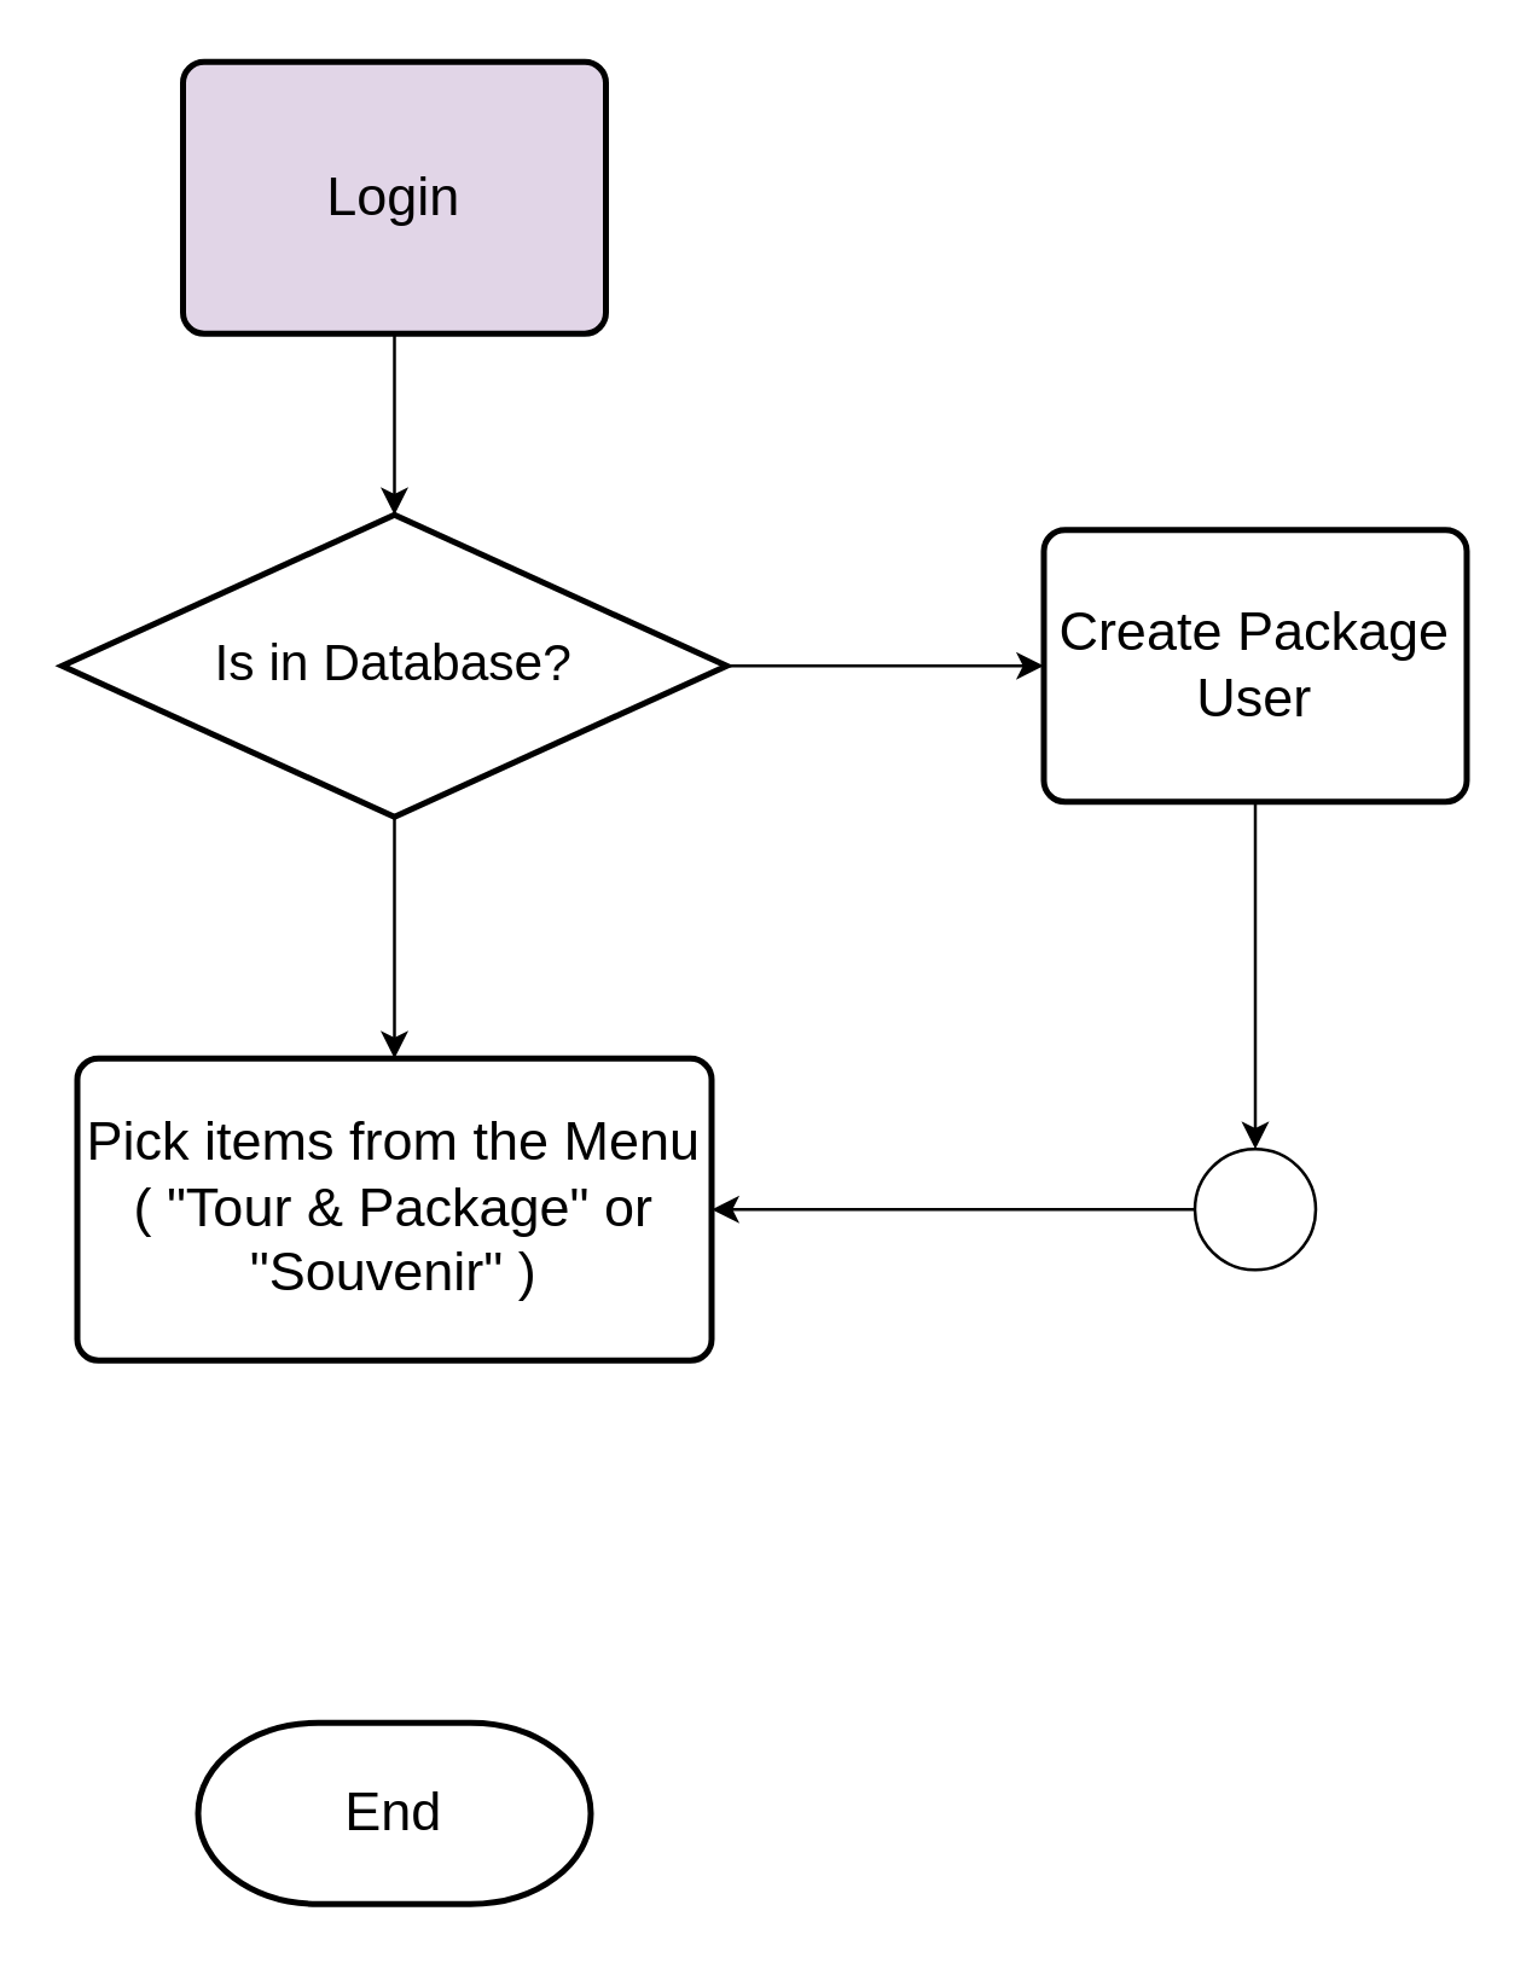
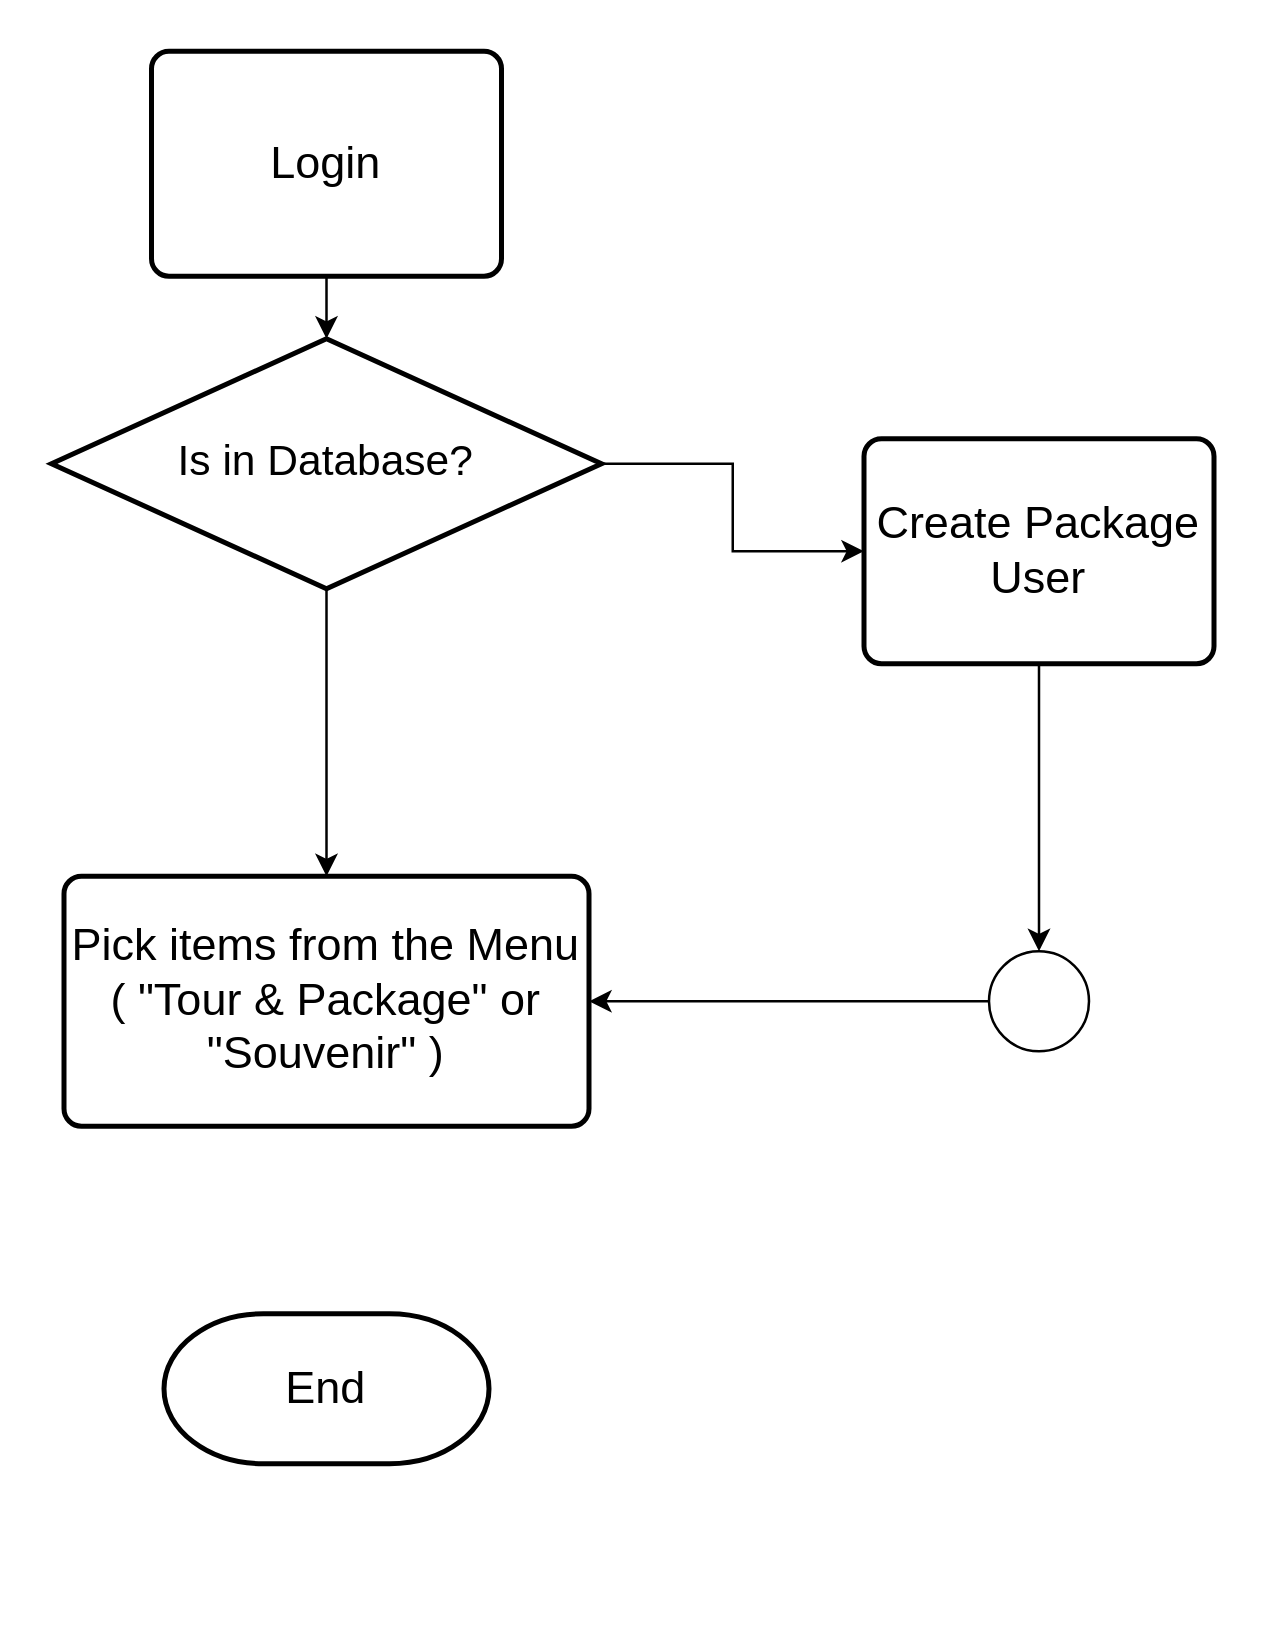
- <mxCell id="6" value="&lt;font style=&quot;font-size: 18px;&quot;&gt;Login&lt;/font&gt;" style="rounded=1;whiteSpace=wrap;html=1;absoluteArcSize=1;arcSize=14;strokeWidth=2;fillColor=#e1d5e7;" vertex="1" parent="1"><mxGeometry x="60" y="20" width="140" height="90" as="geometry" /></mxCell>
+ <mxCell id="6" value="&lt;font style=&quot;font-size: 18px;&quot;&gt;Login&lt;/font&gt;" style="rounded=1;whiteSpace=wrap;html=1;absoluteArcSize=1;arcSize=14;strokeWidth=2;" vertex="1" parent="1"><mxGeometry x="60" y="20" width="140" height="90" as="geometry" /></mxCell>
- <mxCell id="4" value="&lt;font style=&quot;font-size: 17px;&quot;&gt;Is in Database?&lt;/font&gt;" style="strokeWidth=2;html=1;shape=mxgraph.flowchart.decision;whiteSpace=wrap;" vertex="1" parent="1"><mxGeometry x="20" y="170" width="220" height="100" as="geometry" /></mxCell>
+ <mxCell id="4" value="&lt;font style=&quot;font-size: 17px;&quot;&gt;Is in Database?&lt;/font&gt;" style="strokeWidth=2;html=1;shape=mxgraph.flowchart.decision;whiteSpace=wrap;" vertex="1" parent="1"><mxGeometry x="20" y="135" width="220" height="100" as="geometry" /></mxCell>
- <mxCell id="7" value="&lt;font style=&quot;font-size: 18px;&quot;&gt;End&lt;/font&gt;" style="strokeWidth=2;html=1;shape=mxgraph.flowchart.terminator;whiteSpace=wrap;" vertex="1" parent="1"><mxGeometry x="65" y="570" width="130" height="60" as="geometry" /></mxCell>
+ <mxCell id="7" value="&lt;font style=&quot;font-size: 18px;&quot;&gt;End&lt;/font&gt;" style="strokeWidth=2;html=1;shape=mxgraph.flowchart.terminator;whiteSpace=wrap;" vertex="1" parent="1"><mxGeometry x="65" y="525" width="130" height="60" as="geometry" /></mxCell>
